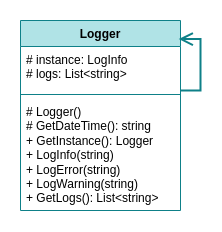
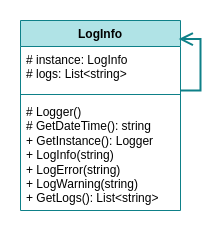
- <mxCell id="2" value="Logger" style="swimlane;fontStyle=1;align=center;verticalAlign=top;childLayout=stackLayout;horizontal=1;startSize=26;horizontalStack=0;resizeParent=1;resizeParentMax=0;resizeLast=0;collapsible=1;marginBottom=0;whiteSpace=wrap;html=1;fillColor=#b0e3e6;strokeColor=#0e8088;" vertex="1" parent="1"><mxGeometry x="20" y="20" width="160" height="190" as="geometry" /></mxCell>
+ <mxCell id="2" value="LogInfo" style="swimlane;fontStyle=1;align=center;verticalAlign=top;childLayout=stackLayout;horizontal=1;startSize=26;horizontalStack=0;resizeParent=1;resizeParentMax=0;resizeLast=0;collapsible=1;marginBottom=0;whiteSpace=wrap;html=1;fillColor=#b0e3e6;strokeColor=#0e8088;" vertex="1" parent="1"><mxGeometry x="20" y="20" width="160" height="190" as="geometry" /></mxCell>
